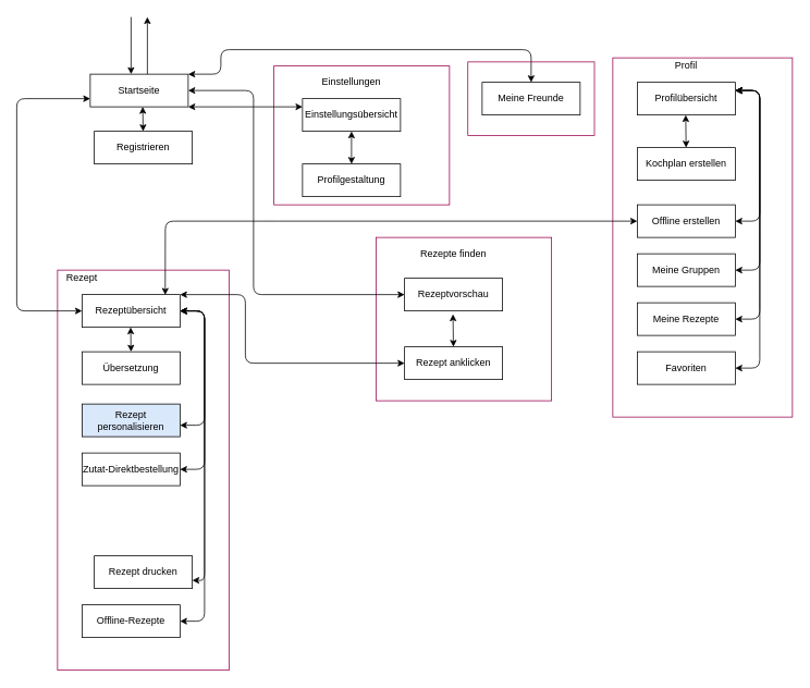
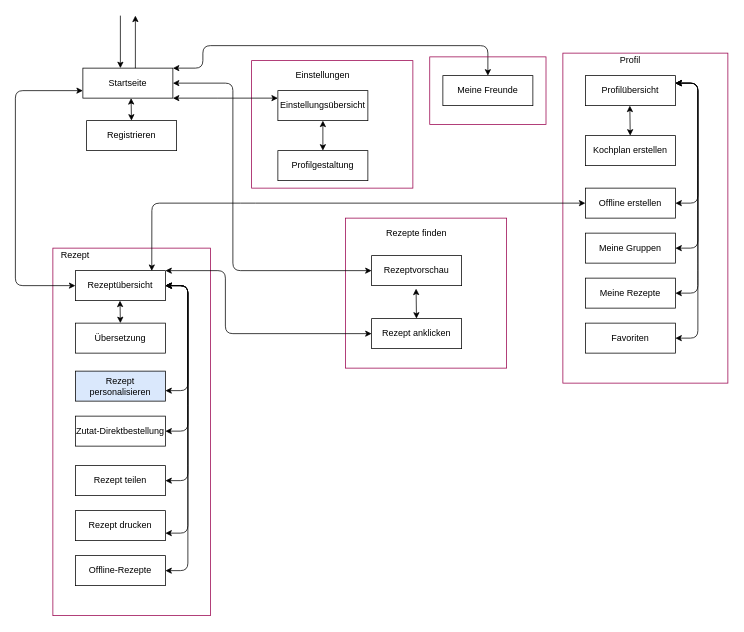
+ <mxCell id="23" value="Rezept teilen" style="rounded=0;whiteSpace=wrap;html=1;" vertex="1" parent="1"><mxGeometry x="100" y="620" width="120" height="40" as="geometry" /></mxCell>
+ <mxCell id="28" value="" style="endArrow=classic;startArrow=classic;html=1;exitX=1;exitY=0.5;exitDx=0;exitDy=0;entryX=1;entryY=0.5;entryDx=0;entryDy=0;" edge="1" parent="1" source="23" target="10"><mxGeometry width="50" height="50" relative="1" as="geometry"><mxPoint x="230" y="584" as="sourcePoint" /><mxPoint x="230" y="380" as="targetPoint" /><Array as="points"><mxPoint x="250" y="640" /><mxPoint x="250" y="530" /><mxPoint x="250" y="380" /></Array></mxGeometry></mxCell>
- <mxCell id="22" value="Rezept drucken" style="rounded=0;whiteSpace=wrap;html=1;" vertex="1" parent="1"><mxGeometry x="115" y="680" width="120" height="40" as="geometry" /></mxCell>
+ <mxCell id="22" value="Rezept drucken" style="rounded=0;whiteSpace=wrap;html=1;" vertex="1" parent="1"><mxGeometry x="100" y="680" width="120" height="40" as="geometry" /></mxCell>
